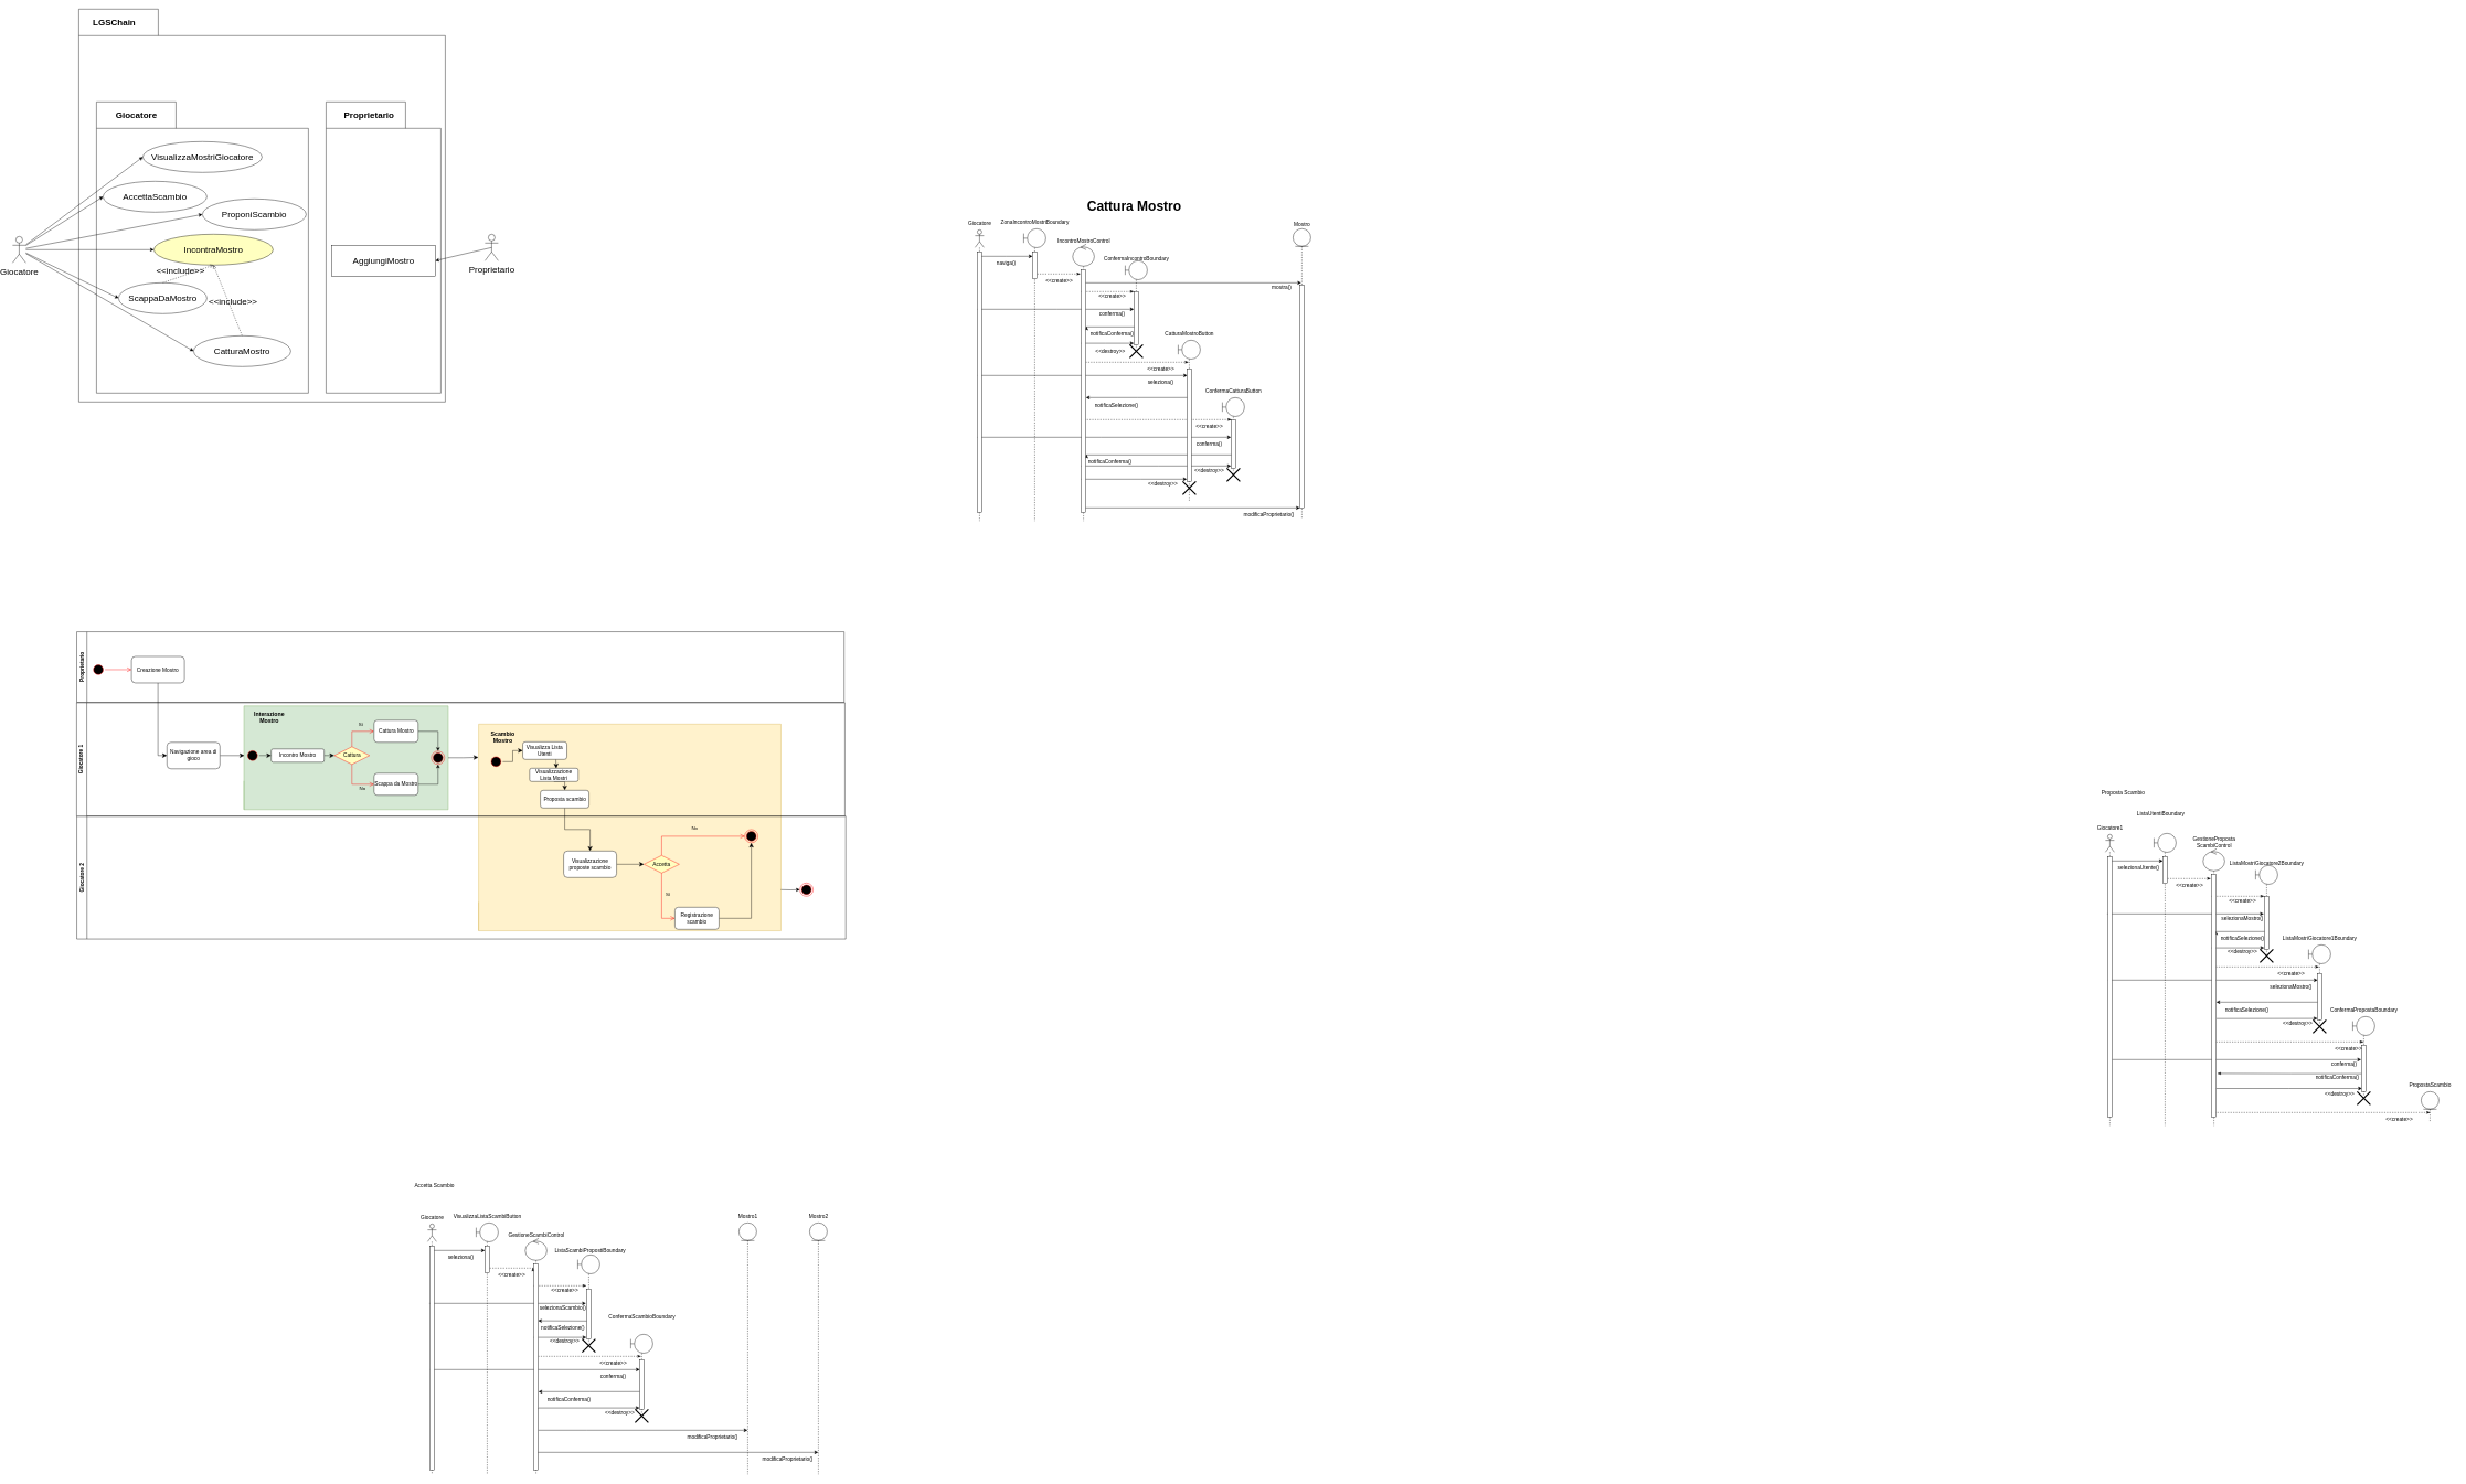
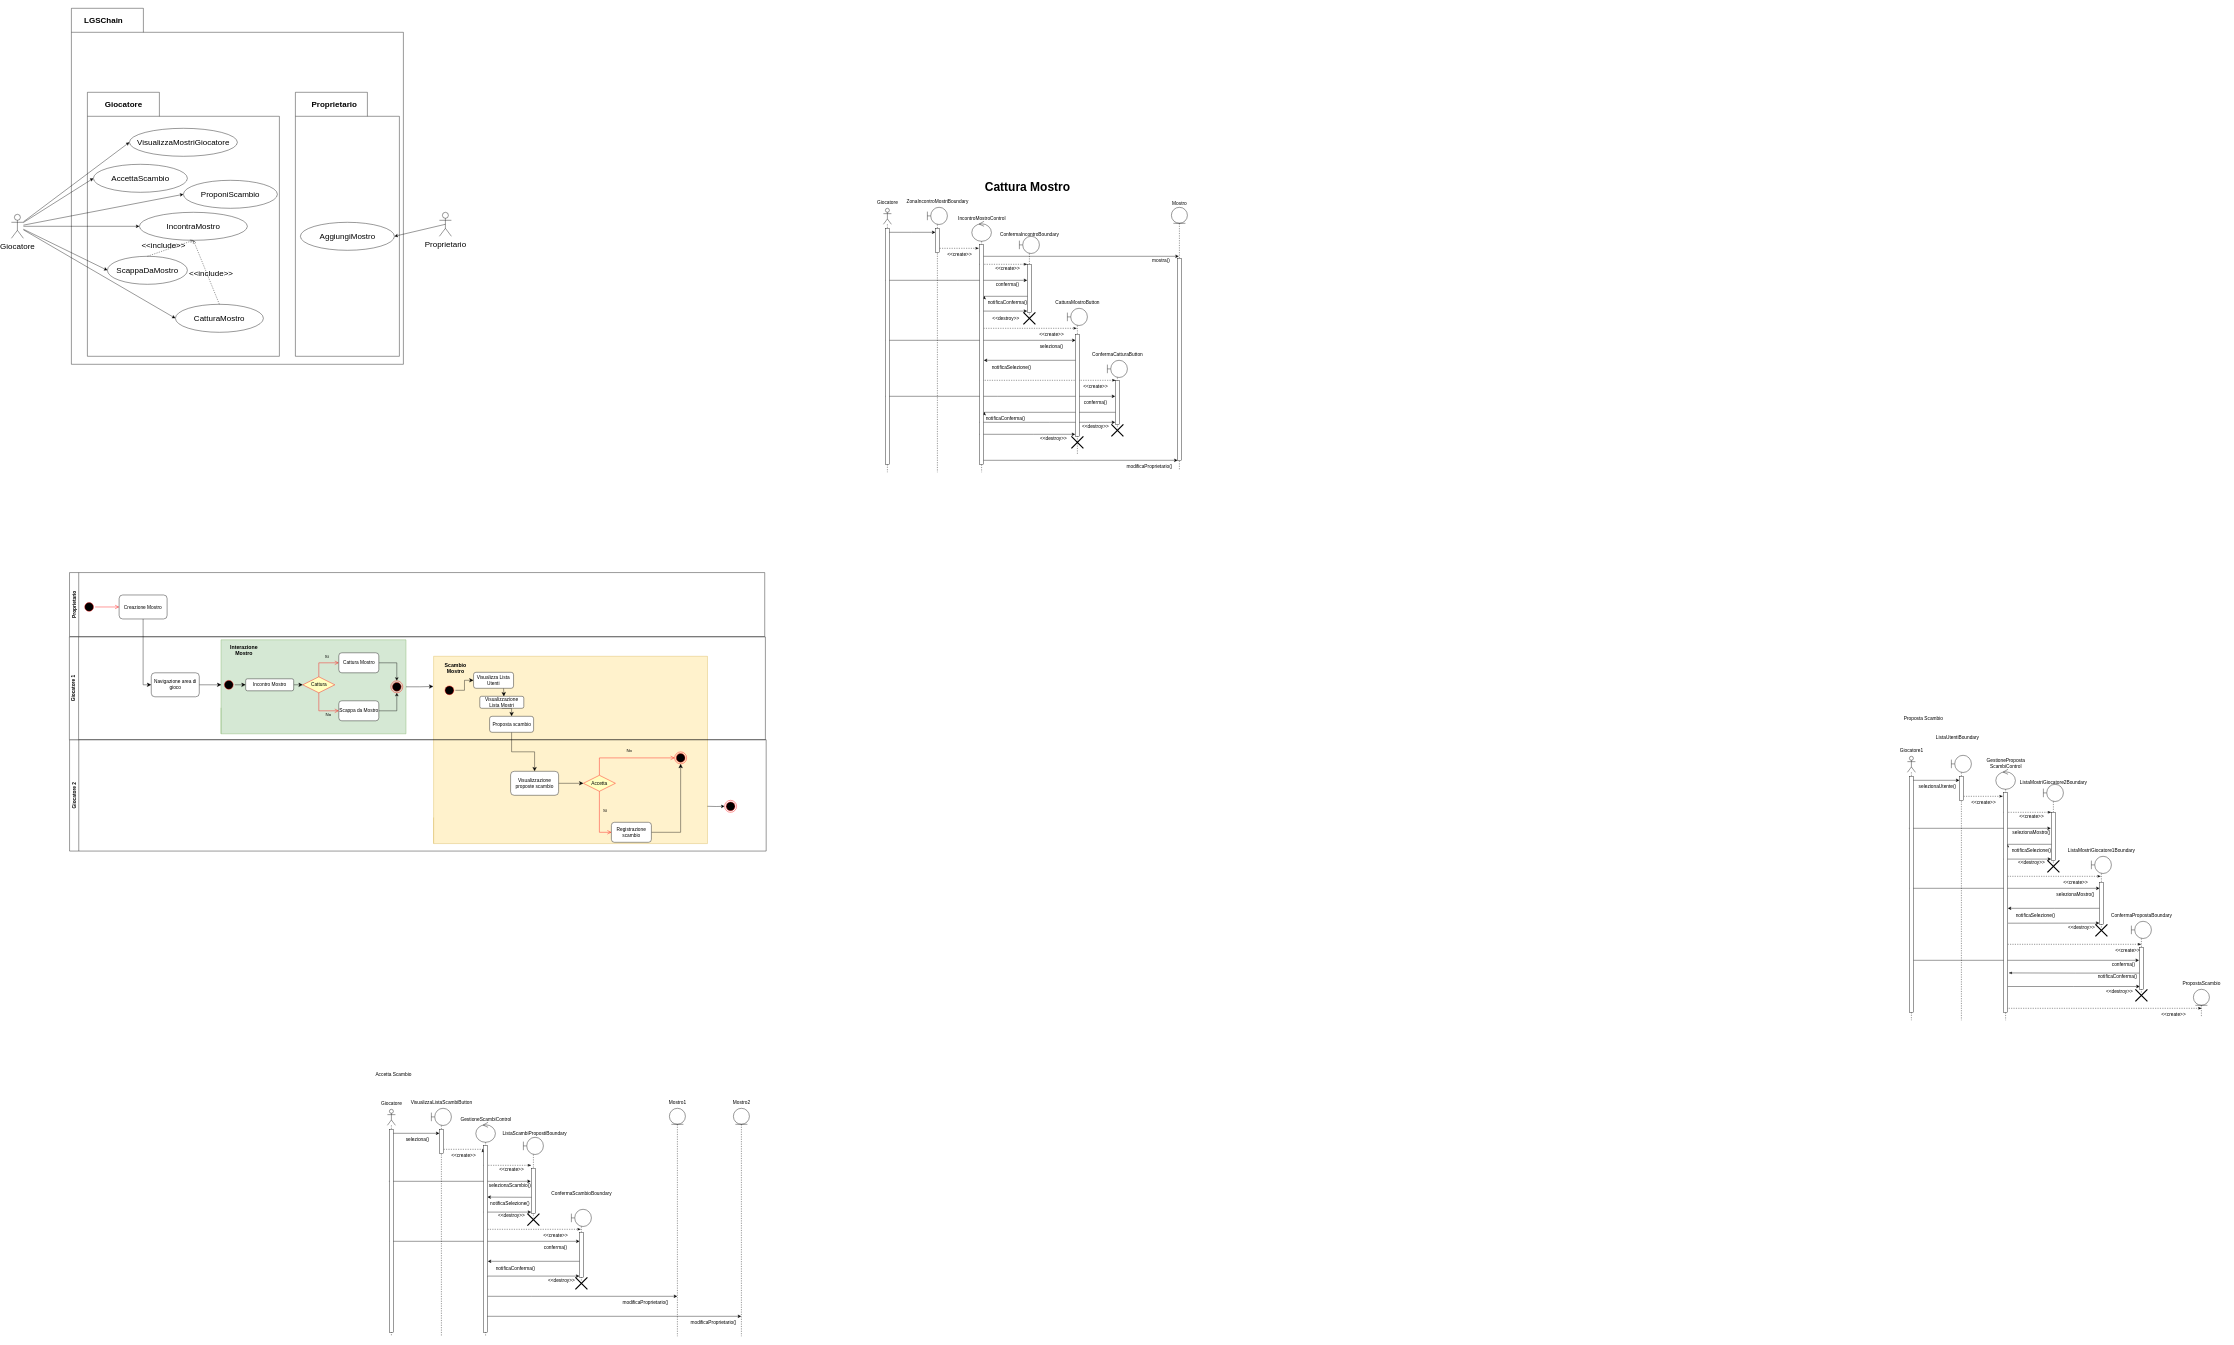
- <mxCell id="10" value="IncontraMostro" style="ellipse;whiteSpace=wrap;html=1;fontSize=20;fillColor=#ffffc0;" vertex="1" parent="1"><mxGeometry x="340" y="530" width="270" height="70" as="geometry" /></mxCell>
+ <mxCell id="10" value="IncontraMostro" style="ellipse;whiteSpace=wrap;html=1;fontSize=20;" vertex="1" parent="1"><mxGeometry x="340" y="530" width="270" height="70" as="geometry" /></mxCell>
- <mxCell id="186" value="AggiungiMostro" style="whiteSpace=wrap;html=1;fontSize=20;rounded=0;" vertex="1" parent="1"><mxGeometry x="742.5" y="555" width="235" height="70" as="geometry" /></mxCell>
+ <mxCell id="186" value="AggiungiMostro" style="ellipse;whiteSpace=wrap;html=1;fontSize=20;" vertex="1" parent="1"><mxGeometry x="742.5" y="555" width="235" height="70" as="geometry" /></mxCell>
- <mxCell id="46" value="naviga()" style="text;html=1;align=center;verticalAlign=middle;resizable=0;points=[];autosize=1;strokeColor=none;fillColor=none;" vertex="1" parent="1"><mxGeometry x="2235" y="580" width="70" height="30" as="geometry" /></mxCell>
